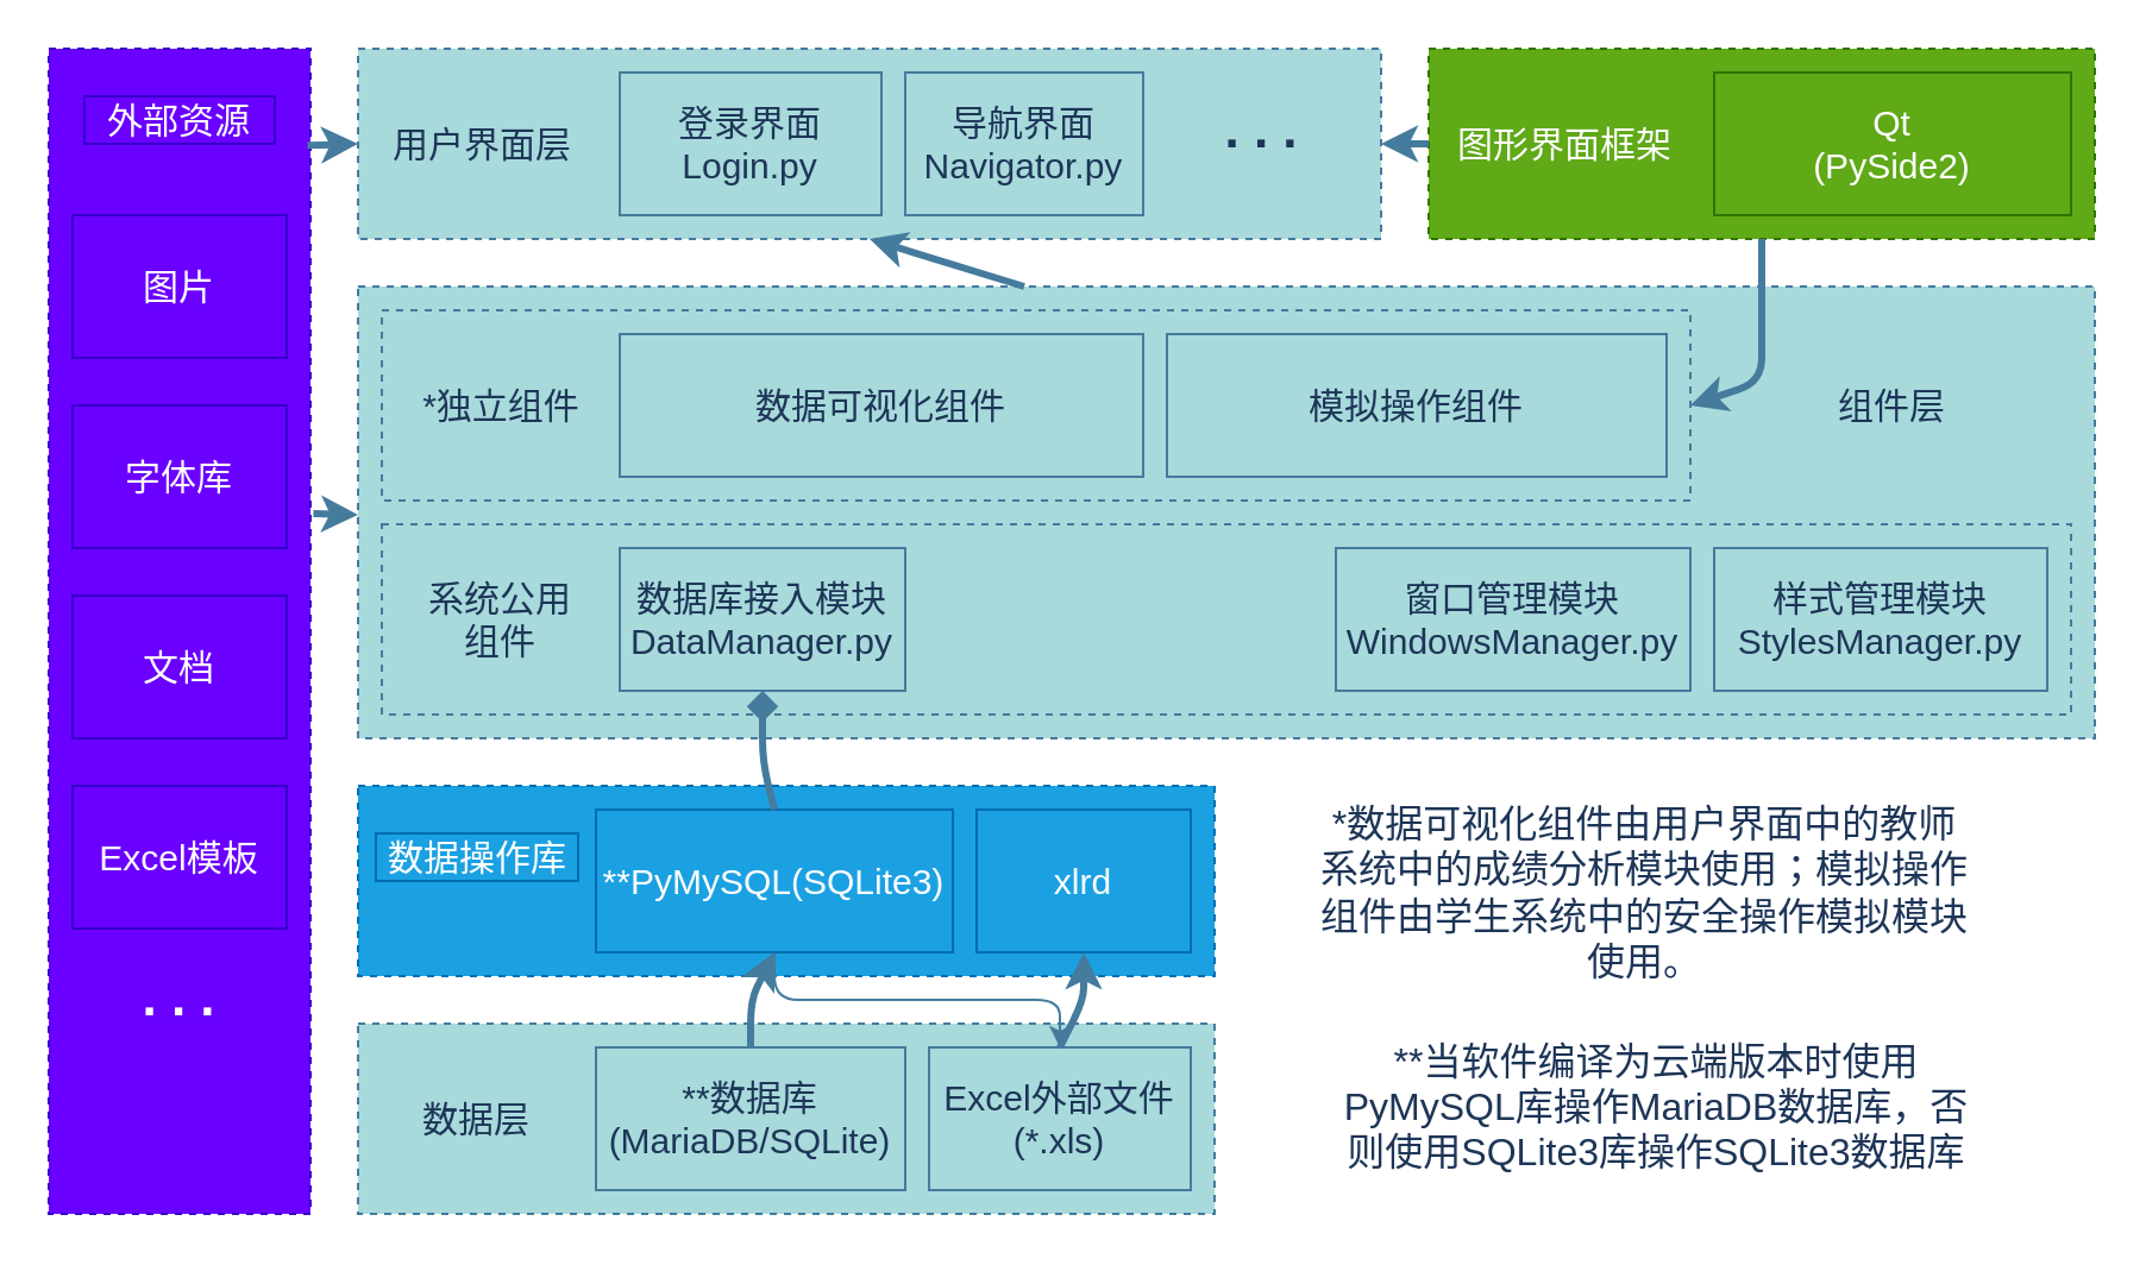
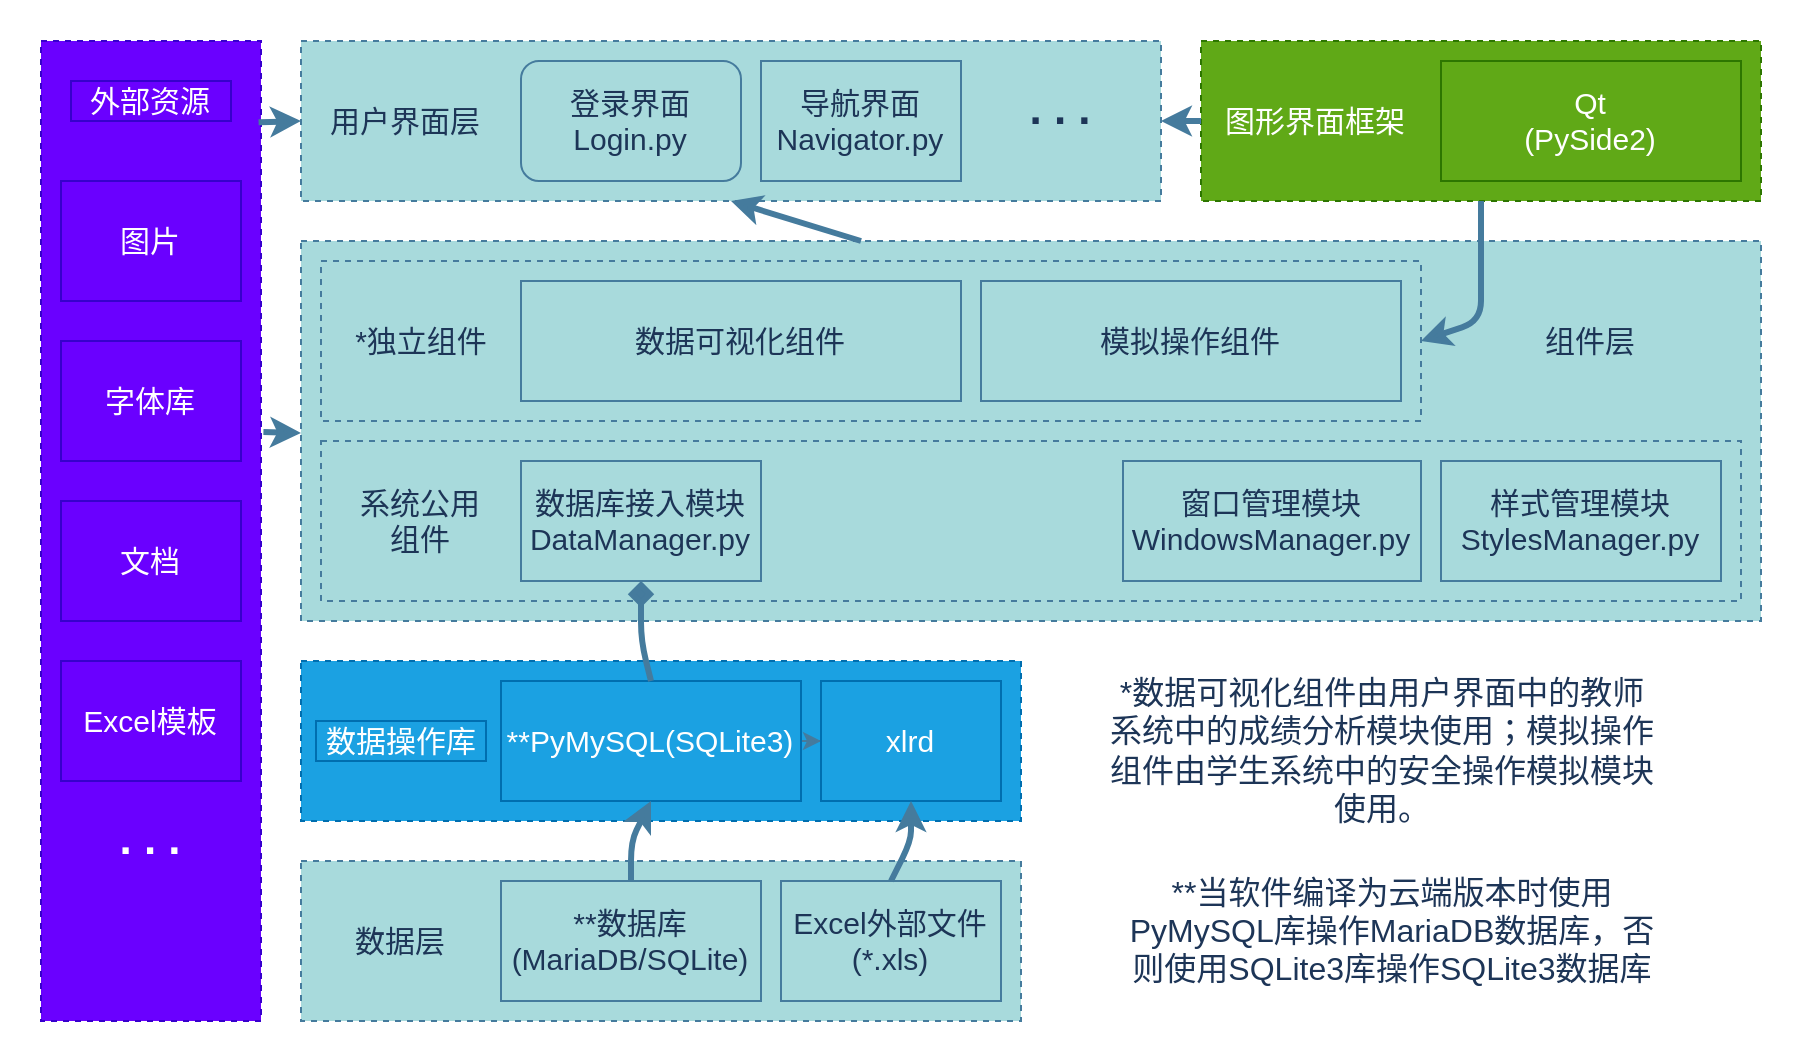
- <mxCell id="25" value="&lt;font style=&quot;font-size: 15px&quot;&gt;登录界面Login.py&lt;/font&gt;" style="rounded=0;whiteSpace=wrap;html=1;sketch=0;strokeColor=#457B9D;fillColor=#A8DADC;fontColor=#1D3557;" vertex="1" parent="22"><mxGeometry x="110" y="10" width="110" height="60" as="geometry" /></mxCell>
+ <mxCell id="25" value="&lt;font style=&quot;font-size: 15px&quot;&gt;登录界面Login.py&lt;/font&gt;" style="whiteSpace=wrap;html=1;sketch=0;strokeColor=#457B9D;fillColor=#A8DADC;fontColor=#1D3557;rounded=1;" vertex="1" parent="22"><mxGeometry x="110" y="10" width="110" height="60" as="geometry" /></mxCell>
- <mxCell id="10" value="&lt;span style=&quot;font-size: 15px&quot;&gt;数据操作库&lt;/span&gt;" style="text;html=1;strokeColor=#006EAF;fillColor=#1ba1e2;align=center;verticalAlign=middle;whiteSpace=wrap;rounded=0;sketch=0;fontColor=#ffffff;" vertex="1" parent="1"><mxGeometry x="157.5" y="350" width="85" height="20" as="geometry" /></mxCell>
+ <mxCell id="10" value="&lt;span style=&quot;font-size: 15px&quot;&gt;数据操作库&lt;/span&gt;" style="text;html=1;strokeColor=#006EAF;fillColor=#1ba1e2;align=center;verticalAlign=middle;whiteSpace=wrap;rounded=0;sketch=0;fontColor=#ffffff;" vertex="1" parent="1"><mxGeometry x="157.5" y="360" width="85" height="20" as="geometry" /></mxCell>
- <mxCell id="7" value="" style="edgeStyle=orthogonalEdgeStyle;curved=0;rounded=1;sketch=0;orthogonalLoop=1;jettySize=auto;html=1;strokeColor=#457B9D;fillColor=#A8DADC;fontSize=15;fontColor=#1D3557;" edge="1" parent="1" source="8" target="4"><mxGeometry relative="1" as="geometry" /></mxCell>
+ <mxCell id="7" value="" style="edgeStyle=orthogonalEdgeStyle;curved=0;rounded=1;sketch=0;orthogonalLoop=1;jettySize=auto;html=1;strokeColor=#457B9D;fillColor=#A8DADC;fontSize=15;fontColor=#1D3557;" edge="1" parent="1" source="8" target="9"><mxGeometry relative="1" as="geometry" /></mxCell>
